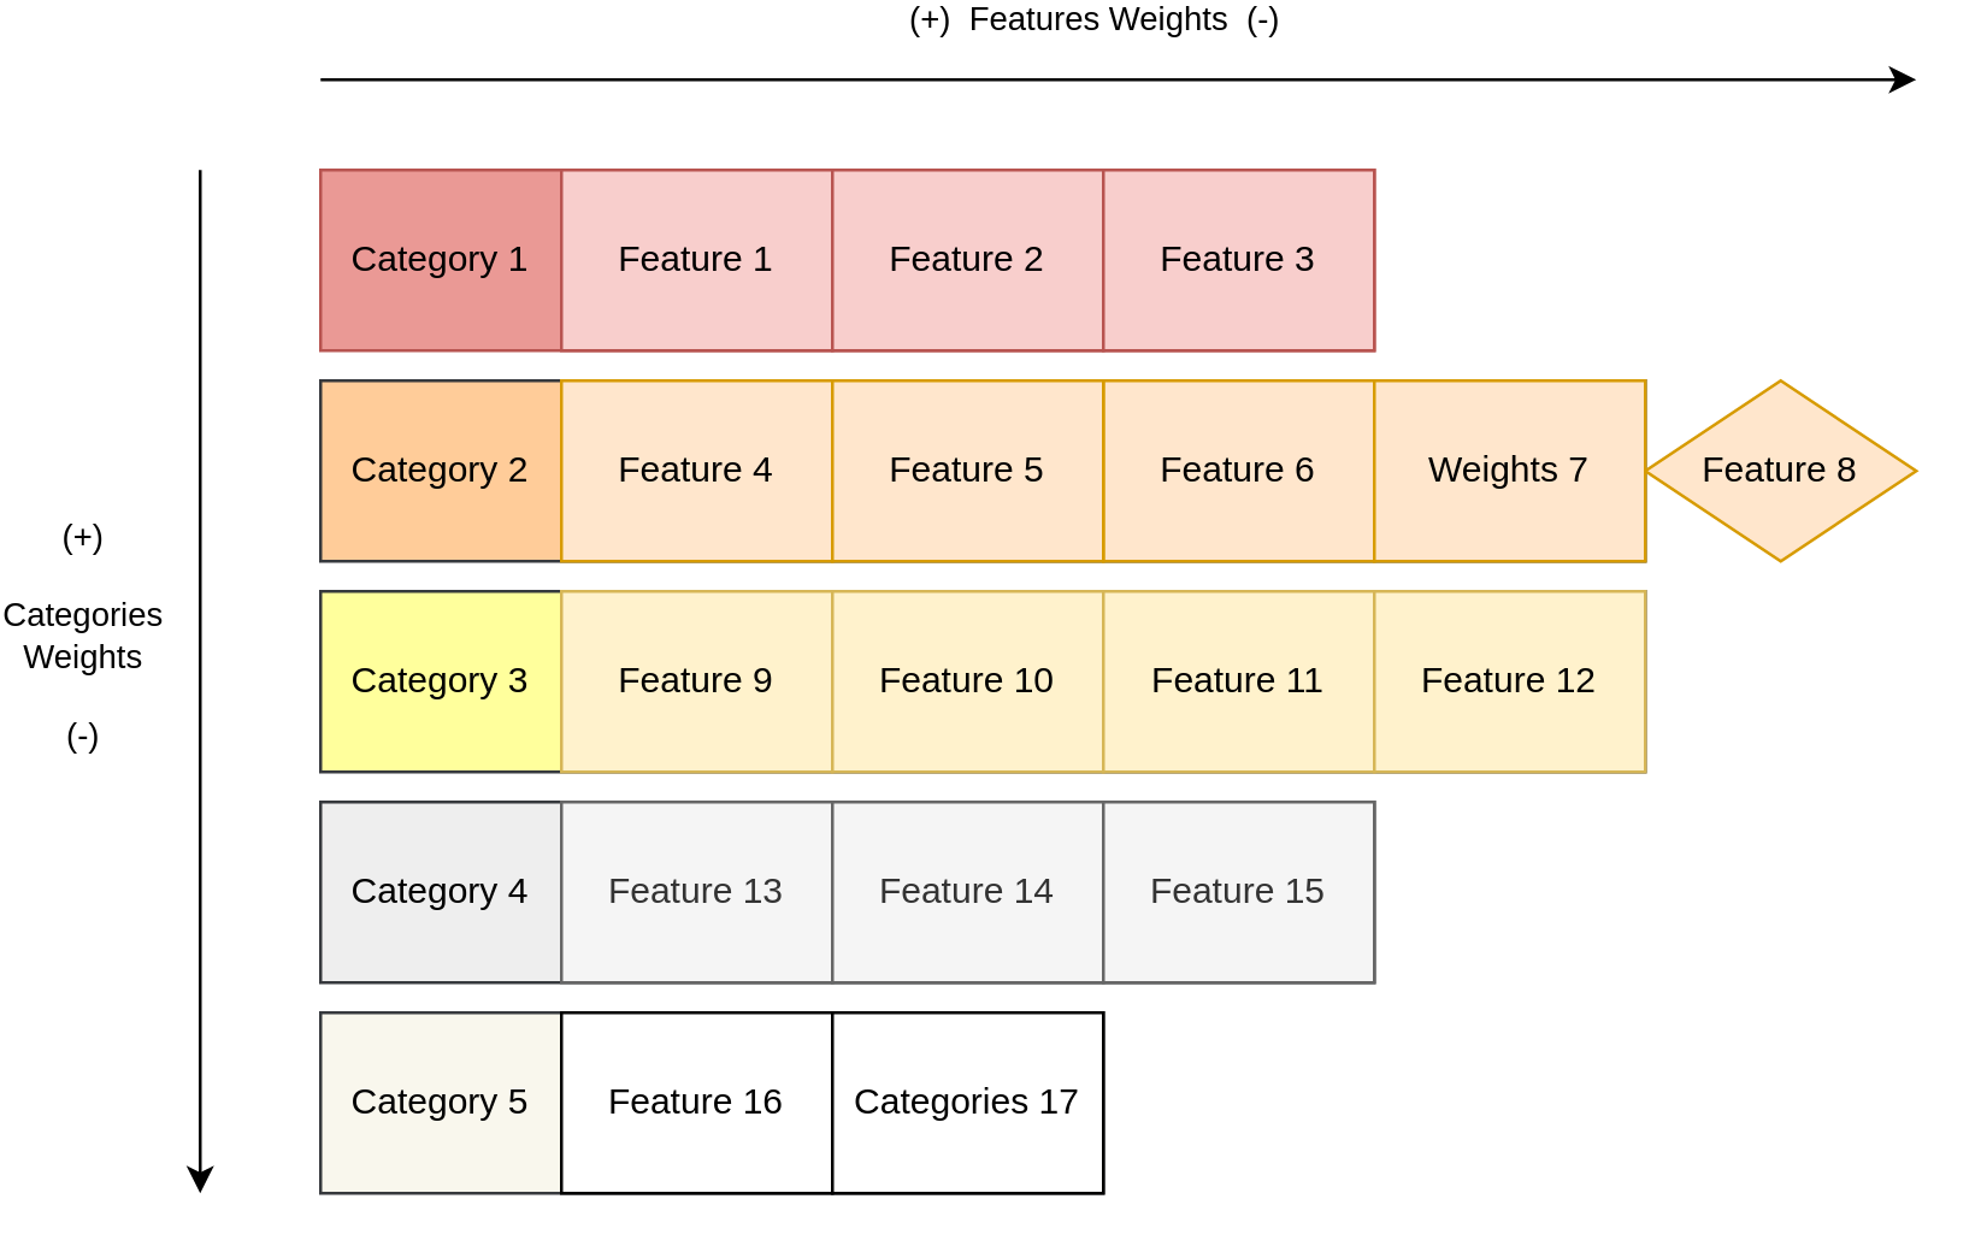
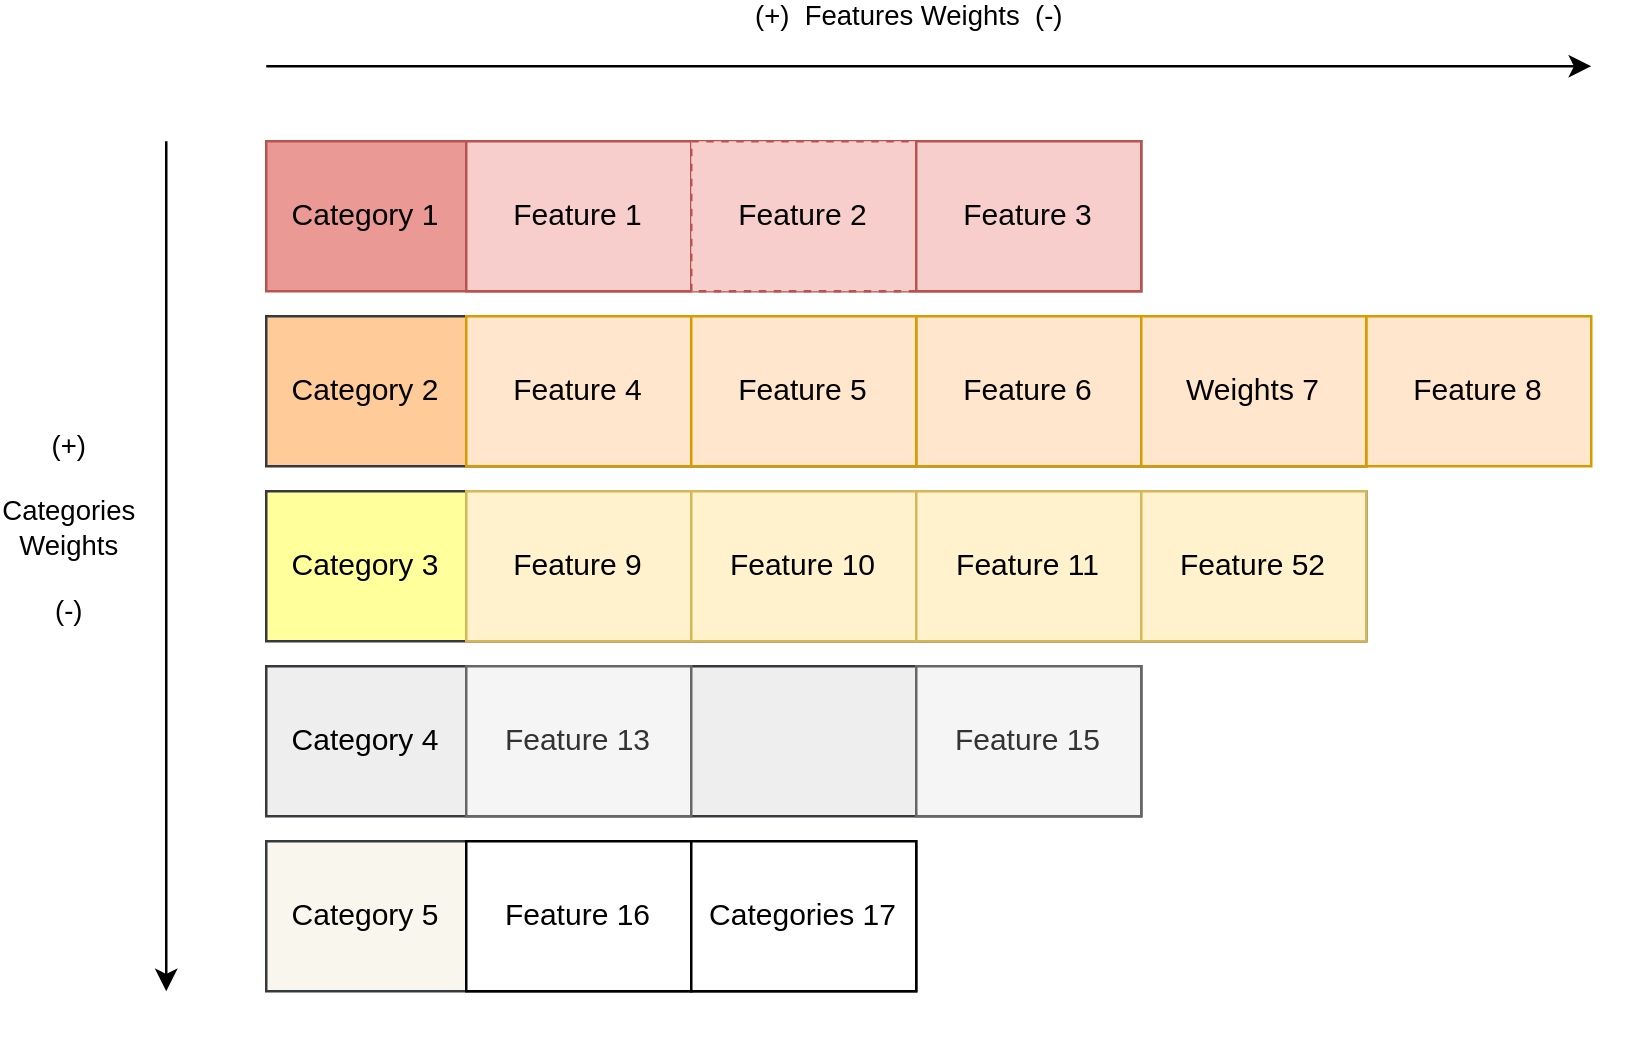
- <mxCell id="8" value="Feature 2" style="rounded=0;whiteSpace=wrap;html=1;fillColor=#f8cecc;strokeColor=#b85450;" parent="1" vertex="1"><mxGeometry x="230" y="50" width="90" height="60" as="geometry" /></mxCell>
+ <mxCell id="8" value="Feature 2" style="rounded=0;whiteSpace=wrap;html=1;fillColor=#f8cecc;strokeColor=#b85450;dashed=1;" parent="1" vertex="1"><mxGeometry x="230" y="50" width="90" height="60" as="geometry" /></mxCell>
- <mxCell id="11" value="Feature 8" style="rhombus;whiteSpace=wrap;html=1;fillColor=#ffe6cc;strokeColor=#d79b00;" parent="1" vertex="1"><mxGeometry x="500" y="120" width="90" height="60" as="geometry" /></mxCell>
+ <mxCell id="11" value="Feature 8" style="rounded=0;whiteSpace=wrap;html=1;fillColor=#ffe6cc;strokeColor=#d79b00;" parent="1" vertex="1"><mxGeometry x="500" y="120" width="90" height="60" as="geometry" /></mxCell>
- <mxCell id="21" value="Feature 12" style="rounded=0;whiteSpace=wrap;html=1;container=0;fillColor=#fff2cc;strokeColor=#d6b656;" parent="1" vertex="1"><mxGeometry x="410" y="190" width="90" height="60" as="geometry" /></mxCell>
+ <mxCell id="21" value="Feature 52" style="rounded=0;whiteSpace=wrap;html=1;container=0;fillColor=#fff2cc;strokeColor=#d6b656;" parent="1" vertex="1"><mxGeometry x="410" y="190" width="90" height="60" as="geometry" /></mxCell>
- <mxCell id="24" value="Feature 14" style="rounded=0;whiteSpace=wrap;html=1;fillColor=#f5f5f5;fontColor=#333333;strokeColor=#666666;" parent="1" vertex="1"><mxGeometry x="230" y="260" width="90" height="60" as="geometry" /></mxCell>
